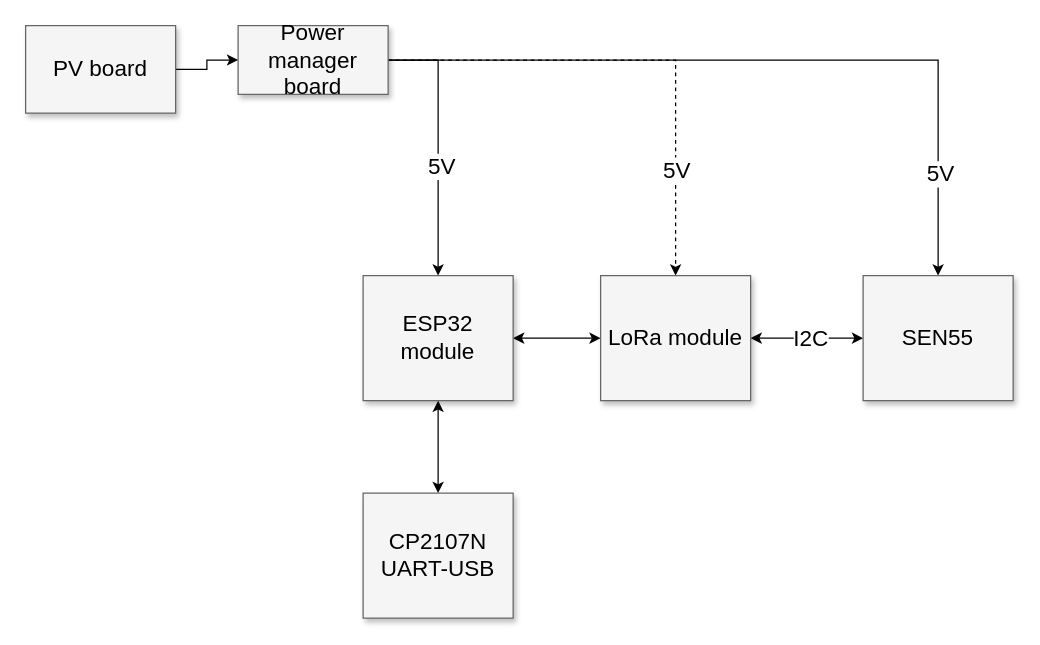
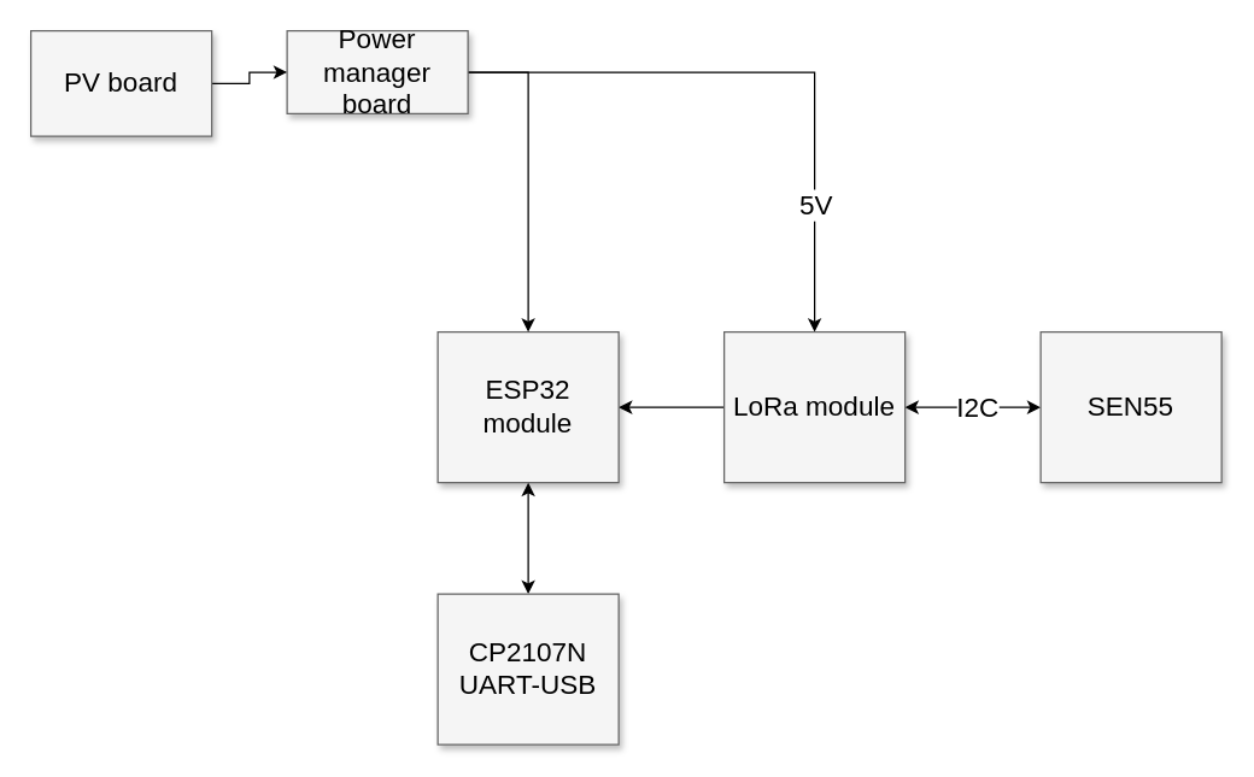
- <mxCell id="7" style="edgeStyle=orthogonalEdgeStyle;rounded=0;orthogonalLoop=1;jettySize=auto;html=1;entryX=0.5;entryY=0;entryDx=0;entryDy=0;" edge="1" parent="1" source="12" target="18"><mxGeometry relative="1" as="geometry"><mxPoint x="750" y="240" as="targetPoint" /></mxGeometry></mxCell>
- <mxCell id="8" value="&lt;font style=&quot;font-size: 18px;&quot;&gt;5V&lt;/font&gt;" style="edgeLabel;html=1;align=center;verticalAlign=middle;resizable=0;points=[];rotation=0;" vertex="1" connectable="0" parent="7"><mxGeometry x="-0.313" y="-1" relative="1" as="geometry"><mxPoint x="-168" y="84" as="offset" /></mxGeometry></mxCell>
- <mxCell id="9" value="&lt;font style=&quot;font-size: 18px;&quot;&gt;5V&lt;/font&gt;" style="edgeLabel;html=1;align=center;verticalAlign=middle;resizable=0;points=[];" vertex="1" connectable="0" parent="7"><mxGeometry x="0.592" y="1" relative="1" as="geometry"><mxPoint y="43" as="offset" /></mxGeometry></mxCell>
- <mxCell id="10" style="edgeStyle=orthogonalEdgeStyle;rounded=0;orthogonalLoop=1;jettySize=auto;html=1;entryX=0.5;entryY=0;entryDx=0;entryDy=0;dashed=1;" edge="1" parent="1" source="12" target="15"><mxGeometry relative="1" as="geometry" /></mxCell>
+ <mxCell id="10" style="edgeStyle=orthogonalEdgeStyle;rounded=0;orthogonalLoop=1;jettySize=auto;html=1;entryX=0.5;entryY=0;entryDx=0;entryDy=0;" edge="1" parent="1" source="12" target="15"><mxGeometry relative="1" as="geometry" /></mxCell>
- <mxCell id="2" value="" style="edgeStyle=orthogonalEdgeStyle;rounded=0;orthogonalLoop=1;jettySize=auto;html=1;startArrow=classic;startFill=1;" edge="1" parent="1" source="3" target="15"><mxGeometry relative="1" as="geometry" /></mxCell>
+ <mxCell id="2" value="" style="edgeStyle=orthogonalEdgeStyle;rounded=0;orthogonalLoop=1;jettySize=auto;html=1;startArrow=classic;startFill=1;endArrow=none;" edge="1" parent="1" source="3" target="15"><mxGeometry relative="1" as="geometry" /></mxCell>
